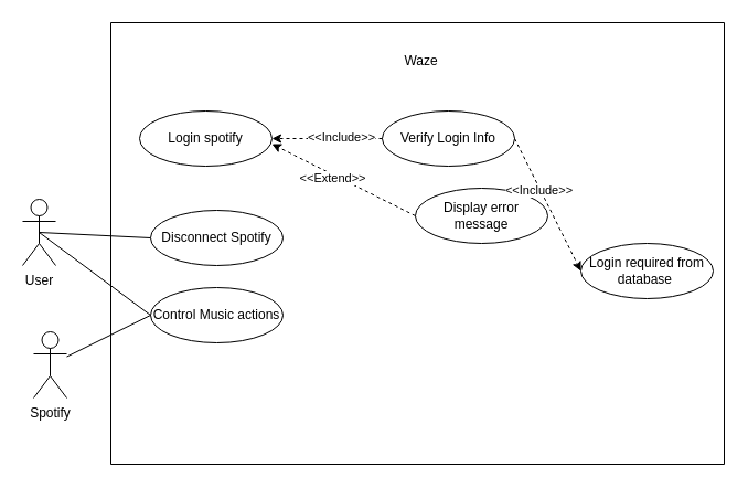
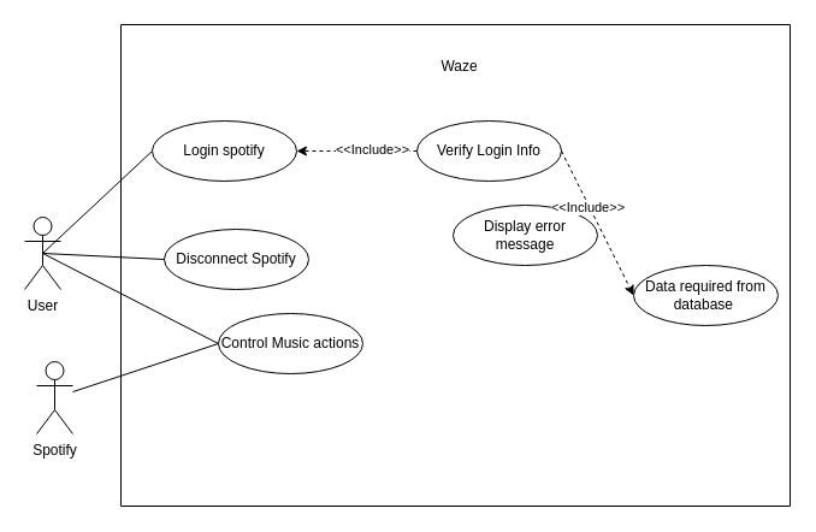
- <mxCell id="10" value="" style="endArrow=classic;html=1;rounded=0;entryX=1;entryY=0.6;entryDx=0;entryDy=0;entryPerimeter=0;exitX=0;exitY=0.5;exitDx=0;exitDy=0;dashed=1;" edge="1" parent="4" source="9" target="5"><mxGeometry width="50" height="50" relative="1" as="geometry"><mxPoint x="166" y="240" as="sourcePoint" /><mxPoint x="216" y="190" as="targetPoint" /></mxGeometry></mxCell>
- <mxCell id="11" value="&amp;lt;&amp;lt;Extend&amp;gt;&amp;gt;" style="edgeLabel;html=1;align=center;verticalAlign=middle;resizable=0;points=[];" vertex="1" connectable="0" parent="10"><mxGeometry x="0.144" y="3" relative="1" as="geometry"><mxPoint as="offset" /></mxGeometry></mxCell>
+ <mxCell id="19" value="" style="endArrow=none;html=1;rounded=0;exitX=0.5;exitY=0.5;exitDx=0;exitDy=0;exitPerimeter=0;entryX=0;entryY=0.5;entryDx=0;entryDy=0;" edge="1" parent="1" source="2" target="5"><mxGeometry width="50" height="50" relative="1" as="geometry"><mxPoint x="260" y="250" as="sourcePoint" /><mxPoint x="310" y="200" as="targetPoint" /></mxGeometry></mxCell>
- <mxCell id="14" value="Login required from&lt;div&gt;database&amp;nbsp;&lt;/div&gt;" style="ellipse;whiteSpace=wrap;html=1;" vertex="1" parent="4"><mxGeometry x="426" y="200" width="120" height="50" as="geometry" /></mxCell>
+ <mxCell id="14" value="Data required from&lt;div&gt;database&amp;nbsp;&lt;/div&gt;" style="ellipse;whiteSpace=wrap;html=1;" vertex="1" parent="4"><mxGeometry x="426" y="200" width="120" height="50" as="geometry" /></mxCell>
- <mxCell id="7" value="Control Music actions" style="ellipse;whiteSpace=wrap;html=1;" vertex="1" parent="4"><mxGeometry x="36" y="240" width="120" height="50" as="geometry" /></mxCell>
+ <mxCell id="7" value="Control Music actions" style="ellipse;whiteSpace=wrap;html=1;" vertex="1" parent="4"><mxGeometry x="81" y="240" width="120" height="50" as="geometry" /></mxCell>
